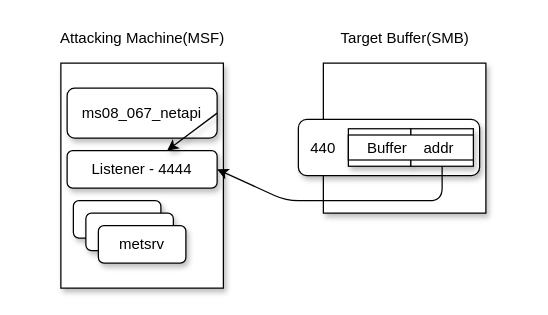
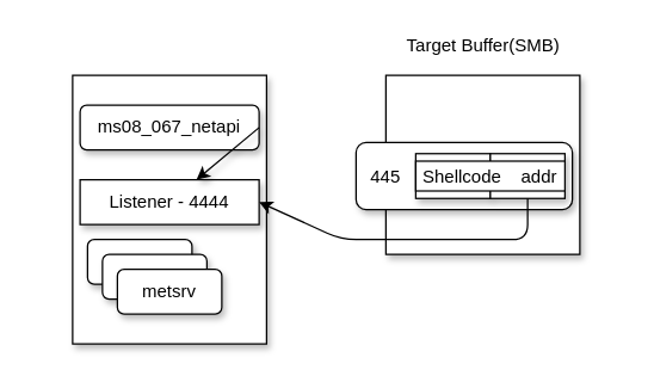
- <mxCell id="11" value="Attacking Machine(MSF)" style="text;html=1;strokeColor=none;fillColor=none;align=center;verticalAlign=middle;whiteSpace=wrap;rounded=0;shadow=1;" parent="1" vertex="1"><mxGeometry x="20.5" y="20" width="185" height="20" as="geometry" /></mxCell>
- <mxCell id="3" value="ms08_067_netapi" style="rounded=1;whiteSpace=wrap;html=1;shadow=1;" parent="1" vertex="1"><mxGeometry x="53" y="70" width="120" height="40" as="geometry" /></mxCell>
+ <mxCell id="3" value="ms08_067_netapi" style="rounded=1;whiteSpace=wrap;html=1;shadow=1;" parent="1" vertex="1"><mxGeometry x="53" y="70" width="120" height="30" as="geometry" /></mxCell>
- <mxCell id="9" value="440" style="text;html=1;strokeColor=none;fillColor=none;align=center;verticalAlign=middle;whiteSpace=wrap;rounded=0;shadow=1;" parent="1" vertex="1"><mxGeometry x="238" y="107.5" width="40" height="20" as="geometry" /></mxCell>
+ <mxCell id="9" value="445" style="text;html=1;strokeColor=none;fillColor=none;align=center;verticalAlign=middle;whiteSpace=wrap;rounded=0;shadow=1;" parent="1" vertex="1"><mxGeometry x="238" y="107.5" width="40" height="20" as="geometry" /></mxCell>
- <mxCell id="14" value="Buffer&amp;nbsp; &amp;nbsp; addr" style="rounded=0;whiteSpace=wrap;html=1;shadow=0;" parent="1" vertex="1"><mxGeometry x="278" y="107.5" width="100" height="20" as="geometry" /></mxCell>
+ <mxCell id="14" value="Shellcode&amp;nbsp; &amp;nbsp; addr" style="rounded=0;whiteSpace=wrap;html=1;shadow=0;" parent="1" vertex="1"><mxGeometry x="278" y="107.5" width="100" height="20" as="geometry" /></mxCell>
- <mxCell id="4" value="Listener - 4444" style="rounded=1;whiteSpace=wrap;html=1;shadow=1;" parent="1" vertex="1"><mxGeometry x="53" y="120" width="120" height="30" as="geometry" /></mxCell>
+ <mxCell id="4" value="Listener - 4444" style="whiteSpace=wrap;html=1;shadow=1;rounded=0;" parent="1" vertex="1"><mxGeometry x="53" y="120" width="120" height="30" as="geometry" /></mxCell>
